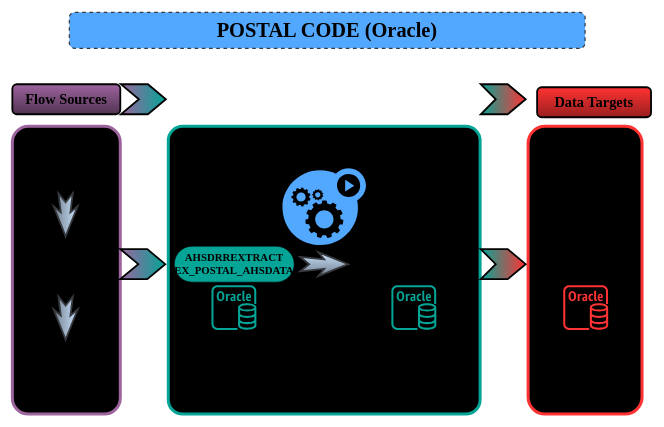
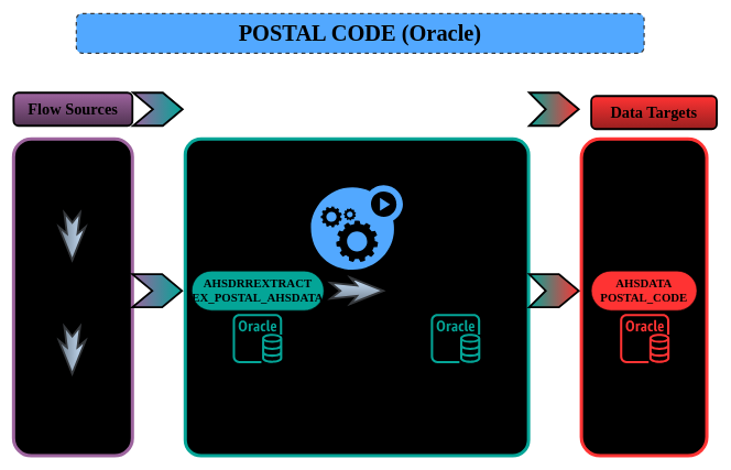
+ <mxCell id="13" value="&lt;font style=&quot;font-size: 18px;&quot; face=&quot;Tahoma&quot;&gt;&lt;b style=&quot;&quot;&gt;AHSDATA&lt;br&gt;POSTAL_CODE&lt;/b&gt;&lt;/font&gt;" style="html=1;dashed=0;whiteSpace=wrap;shape=mxgraph.dfd.start;fillColor=#FF3333;" parent="12" vertex="1"><mxGeometry width="160" height="60" as="geometry" /></mxCell>
